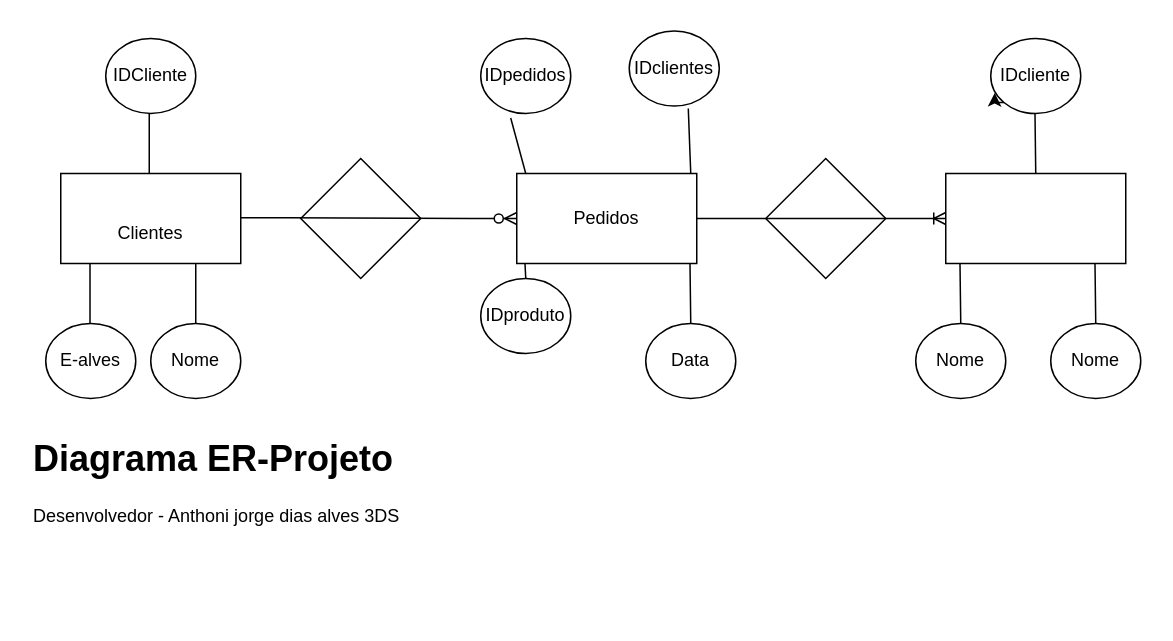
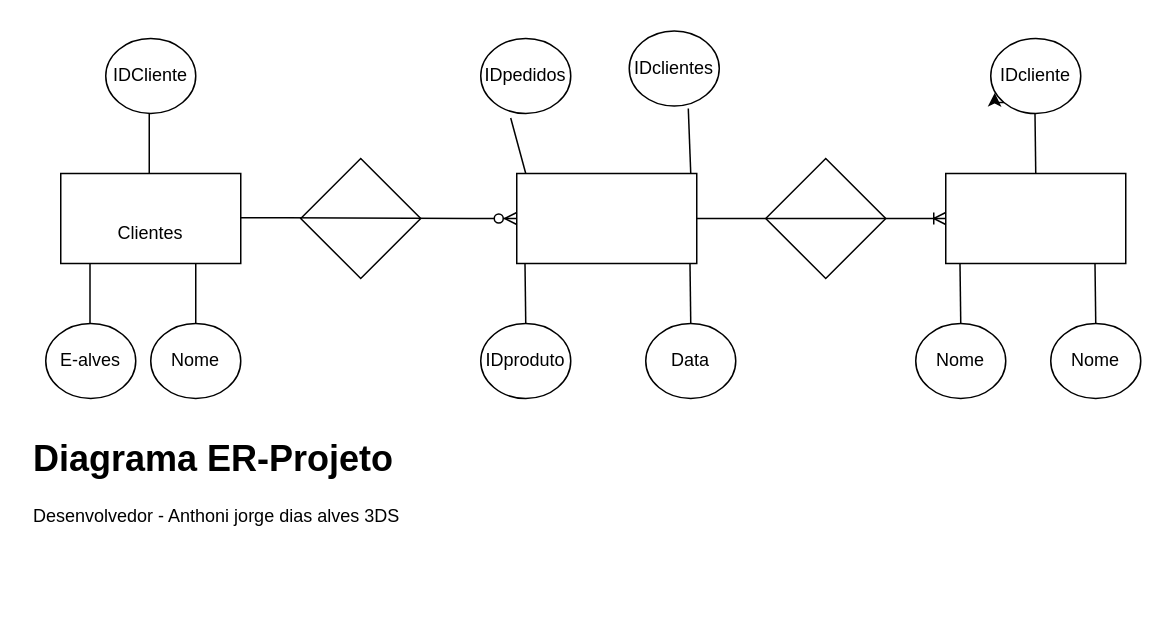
- <mxCell id="8" value="Pedidos" style="text;html=1;align=center;verticalAlign=middle;whiteSpace=wrap;rounded=0;" vertex="1" parent="1"><mxGeometry x="374" y="130" width="60" height="30" as="geometry" /></mxCell>
- <mxCell id="18" value="IDproduto" style="ellipse;whiteSpace=wrap;html=1;align=center;" vertex="1" parent="1"><mxGeometry x="320" y="185" width="60" height="50" as="geometry" /></mxCell>
+ <mxCell id="18" value="IDproduto" style="ellipse;whiteSpace=wrap;html=1;align=center;" vertex="1" parent="1"><mxGeometry x="320" y="215" width="60" height="50" as="geometry" /></mxCell>
